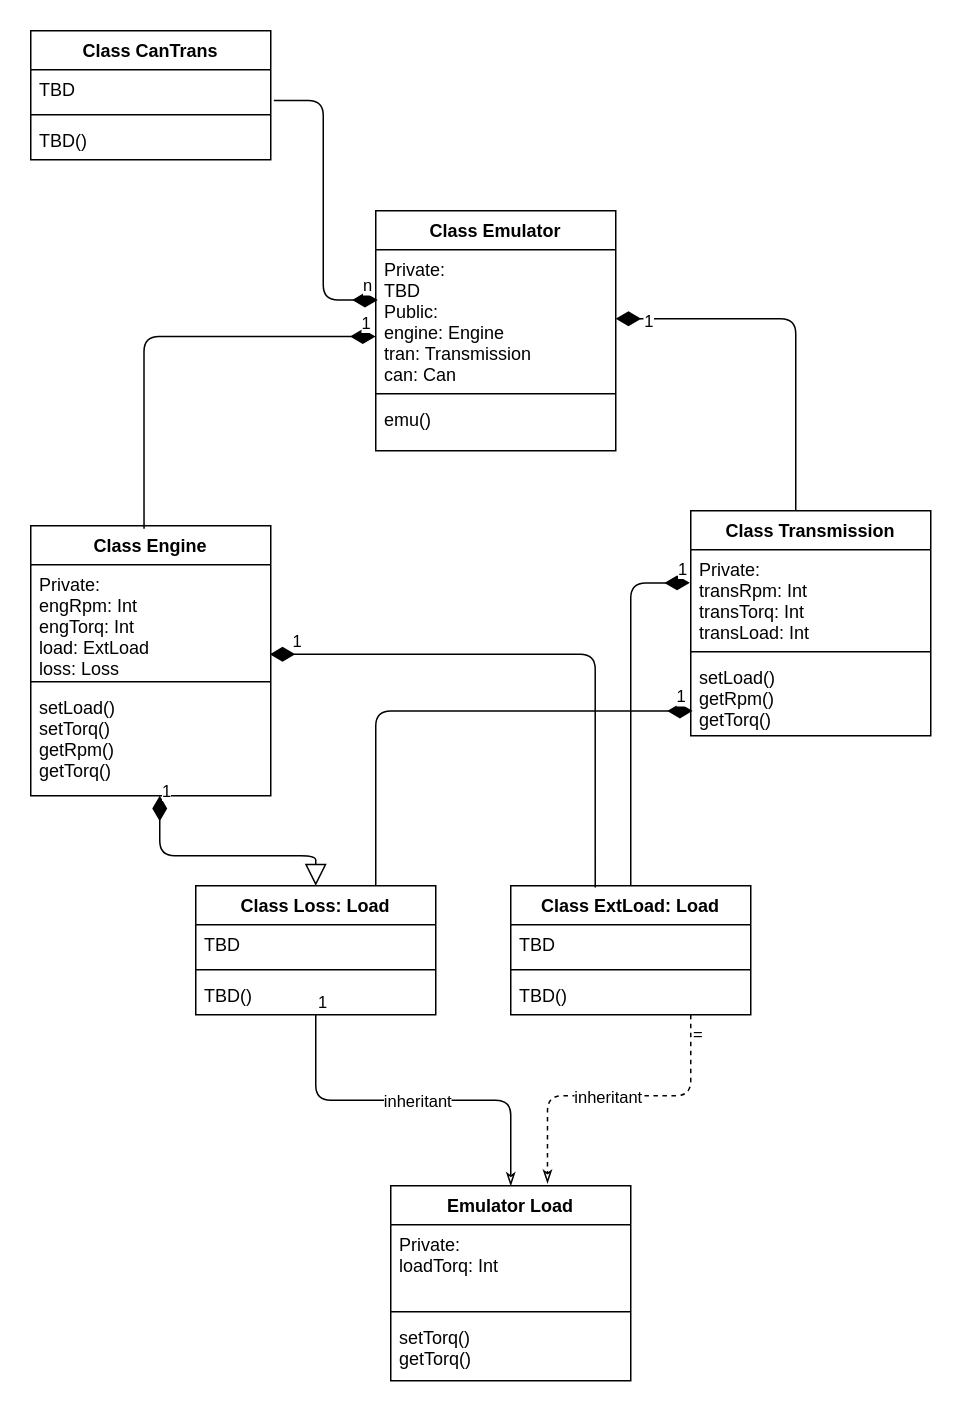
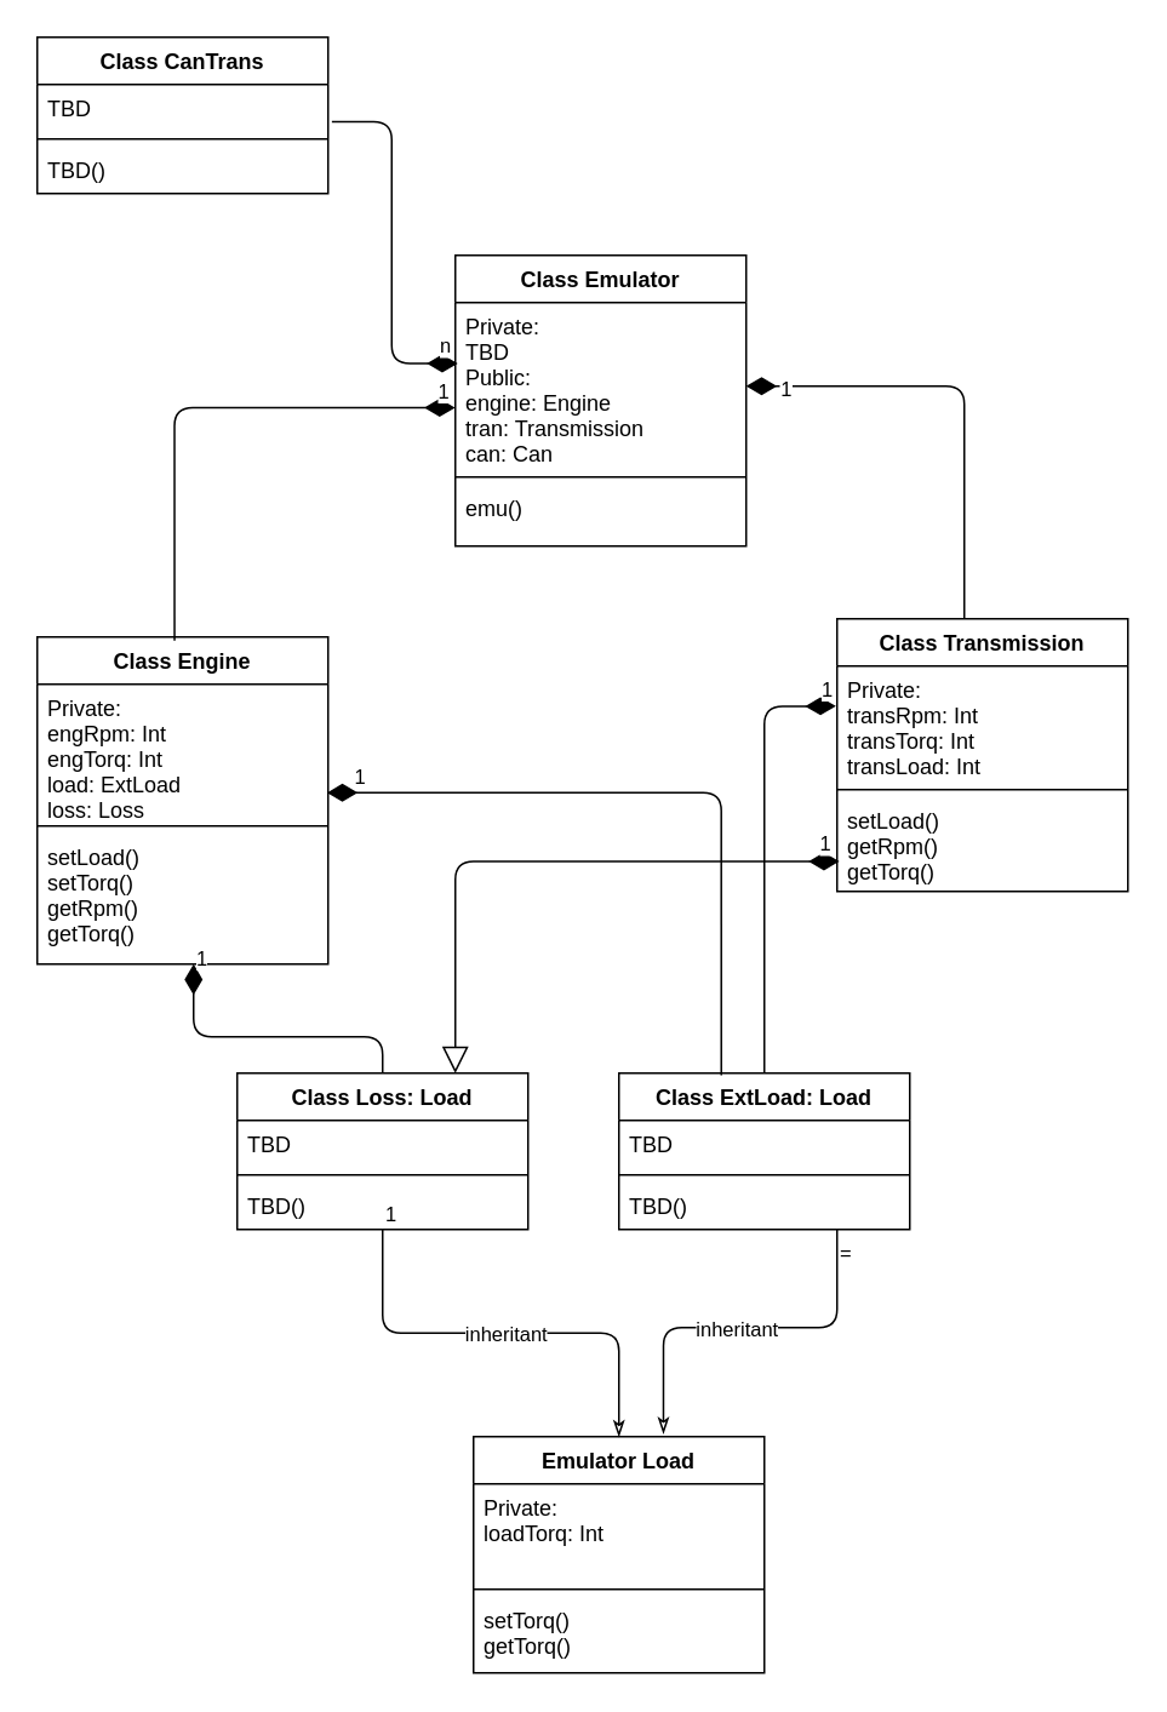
- <mxCell id="39" value="1" style="endArrow=block;html=1;endSize=12;startArrow=diamondThin;startSize=14;startFill=1;edgeStyle=orthogonalEdgeStyle;align=left;verticalAlign=bottom;entryX=0.5;entryY=0;entryDx=0;entryDy=0;endFill=0;" edge="1" parent="1" source="9" target="26"><mxGeometry x="-0.925" relative="1" as="geometry"><mxPoint x="259.84" y="233.868" as="sourcePoint" /><mxPoint x="105.52" y="361.98" as="targetPoint" /><mxPoint as="offset" /><Array as="points"><mxPoint x="106" y="570" /><mxPoint x="210" y="570" /></Array></mxGeometry></mxCell>
+ <mxCell id="39" value="1" style="endArrow=none;html=1;endSize=12;startArrow=diamondThin;startSize=14;startFill=1;edgeStyle=orthogonalEdgeStyle;align=left;verticalAlign=bottom;entryX=0.5;entryY=0;entryDx=0;entryDy=0;endFill=0;" edge="1" parent="1" source="9" target="26"><mxGeometry x="-0.925" relative="1" as="geometry"><mxPoint x="259.84" y="233.868" as="sourcePoint" /><mxPoint x="105.52" y="361.98" as="targetPoint" /><mxPoint as="offset" /><Array as="points"><mxPoint x="106" y="570" /><mxPoint x="210" y="570" /></Array></mxGeometry></mxCell>
- <mxCell id="42" value="1" style="endArrow=none;html=1;endSize=12;startArrow=diamondThin;startSize=14;startFill=1;edgeStyle=orthogonalEdgeStyle;align=left;verticalAlign=bottom;exitX=0.008;exitY=0.682;exitDx=0;exitDy=0;entryX=0.75;entryY=0;entryDx=0;entryDy=0;exitPerimeter=0;endFill=0;" edge="1" parent="1" source="13" target="26"><mxGeometry x="-0.925" relative="1" as="geometry"><mxPoint x="289.84" y="263.868" as="sourcePoint" /><mxPoint x="135.52" y="391.98" as="targetPoint" /><mxPoint as="offset" /></mxGeometry></mxCell>
+ <mxCell id="42" value="1" style="endArrow=block;html=1;endSize=12;startArrow=diamondThin;startSize=14;startFill=1;edgeStyle=orthogonalEdgeStyle;align=left;verticalAlign=bottom;exitX=0.008;exitY=0.682;exitDx=0;exitDy=0;entryX=0.75;entryY=0;entryDx=0;entryDy=0;exitPerimeter=0;endFill=0;" edge="1" parent="1" source="13" target="26"><mxGeometry x="-0.925" relative="1" as="geometry"><mxPoint x="289.84" y="263.868" as="sourcePoint" /><mxPoint x="135.52" y="391.98" as="targetPoint" /><mxPoint as="offset" /></mxGeometry></mxCell>
- <mxCell id="37" value="=" style="endArrow=classicThin;endFill=0;html=1;edgeStyle=orthogonalEdgeStyle;align=left;verticalAlign=top;entryX=0.653;entryY=-0.013;entryDx=0;entryDy=0;entryPerimeter=0;dashed=1;" edge="1" parent="1" source="33" target="22"><mxGeometry x="-1" relative="1" as="geometry"><mxPoint x="350" y="685" as="sourcePoint" /><mxPoint x="240" y="685" as="targetPoint" /><Array as="points"><mxPoint x="460" y="730" /><mxPoint x="364" y="730" /></Array><mxPoint as="offset" /></mxGeometry></mxCell>
+ <mxCell id="37" value="=" style="endArrow=classicThin;endFill=0;html=1;edgeStyle=orthogonalEdgeStyle;align=left;verticalAlign=top;entryX=0.653;entryY=-0.013;entryDx=0;entryDy=0;entryPerimeter=0;" edge="1" parent="1" source="33" target="22"><mxGeometry x="-1" relative="1" as="geometry"><mxPoint x="350" y="685" as="sourcePoint" /><mxPoint x="240" y="685" as="targetPoint" /><Array as="points"><mxPoint x="460" y="730" /><mxPoint x="364" y="730" /></Array><mxPoint as="offset" /></mxGeometry></mxCell>
